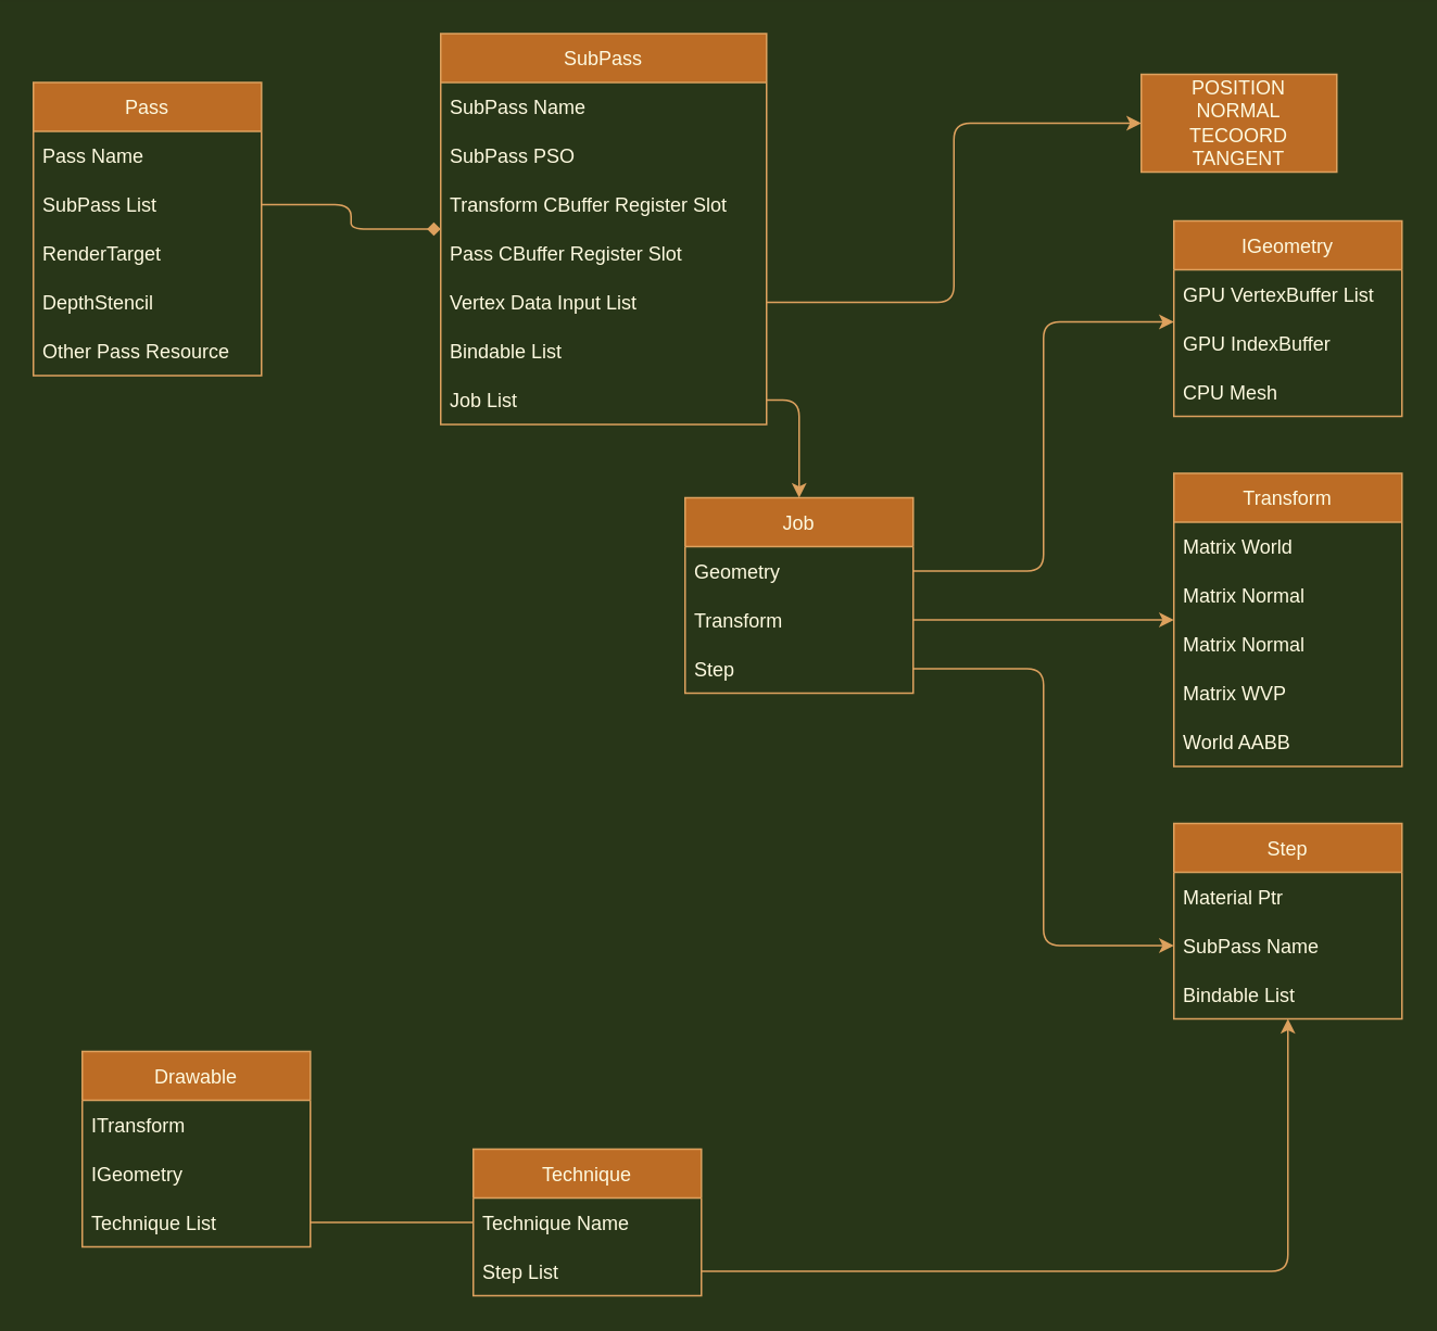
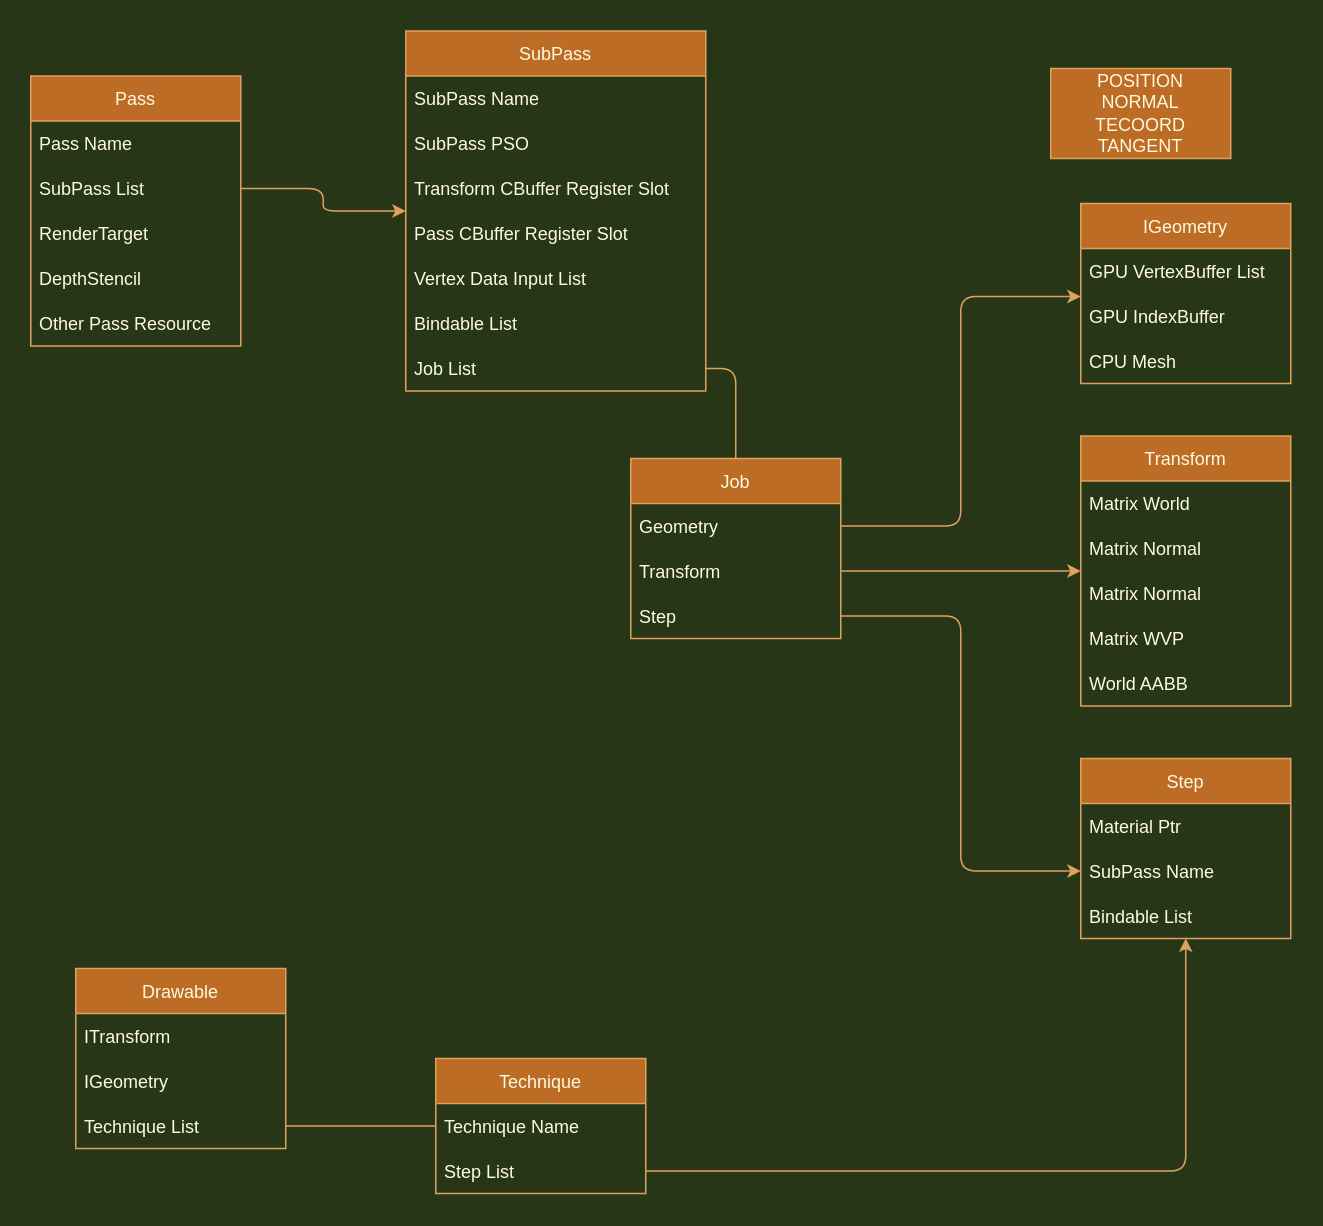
- <mxCell id="38" style="edgeStyle=orthogonalEdgeStyle;curved=0;rounded=1;sketch=0;orthogonalLoop=1;jettySize=auto;html=1;entryX=0;entryY=0.5;entryDx=0;entryDy=0;fontColor=#FEFAE0;strokeColor=#DDA15E;fillColor=#BC6C25;labelBackgroundColor=#283618;" parent="1" source="13" target="37" edge="1"><mxGeometry relative="1" as="geometry" /></mxCell>
- <mxCell id="40" style="edgeStyle=orthogonalEdgeStyle;curved=0;rounded=1;sketch=0;orthogonalLoop=1;jettySize=auto;html=1;exitX=1;exitY=0.5;exitDx=0;exitDy=0;fontColor=#FEFAE0;strokeColor=#DDA15E;fillColor=#BC6C25;labelBackgroundColor=#283618;endArrow=diamond;" parent="1" source="4" target="8" edge="1"><mxGeometry relative="1" as="geometry" /></mxCell>
+ <mxCell id="40" style="edgeStyle=orthogonalEdgeStyle;curved=0;rounded=1;sketch=0;orthogonalLoop=1;jettySize=auto;html=1;exitX=1;exitY=0.5;exitDx=0;exitDy=0;fontColor=#FEFAE0;strokeColor=#DDA15E;fillColor=#BC6C25;labelBackgroundColor=#283618;" parent="1" source="4" target="8" edge="1"><mxGeometry relative="1" as="geometry" /></mxCell>
- <mxCell id="20" style="edgeStyle=orthogonalEdgeStyle;curved=0;rounded=1;sketch=0;orthogonalLoop=1;jettySize=auto;html=1;exitX=1;exitY=0.5;exitDx=0;exitDy=0;entryX=0.5;entryY=0;entryDx=0;entryDy=0;fontColor=#FEFAE0;strokeColor=#DDA15E;fillColor=#BC6C25;labelBackgroundColor=#283618;" parent="1" source="15" target="16" edge="1"><mxGeometry relative="1" as="geometry" /></mxCell>
+ <mxCell id="20" style="edgeStyle=orthogonalEdgeStyle;curved=0;rounded=1;sketch=0;orthogonalLoop=1;jettySize=auto;html=1;exitX=1;exitY=0.5;exitDx=0;exitDy=0;entryX=0.5;entryY=0;entryDx=0;entryDy=0;fontColor=#FEFAE0;strokeColor=#DDA15E;fillColor=#BC6C25;labelBackgroundColor=#283618;endArrow=none;" parent="1" source="15" target="16" edge="1"><mxGeometry relative="1" as="geometry" /></mxCell>
